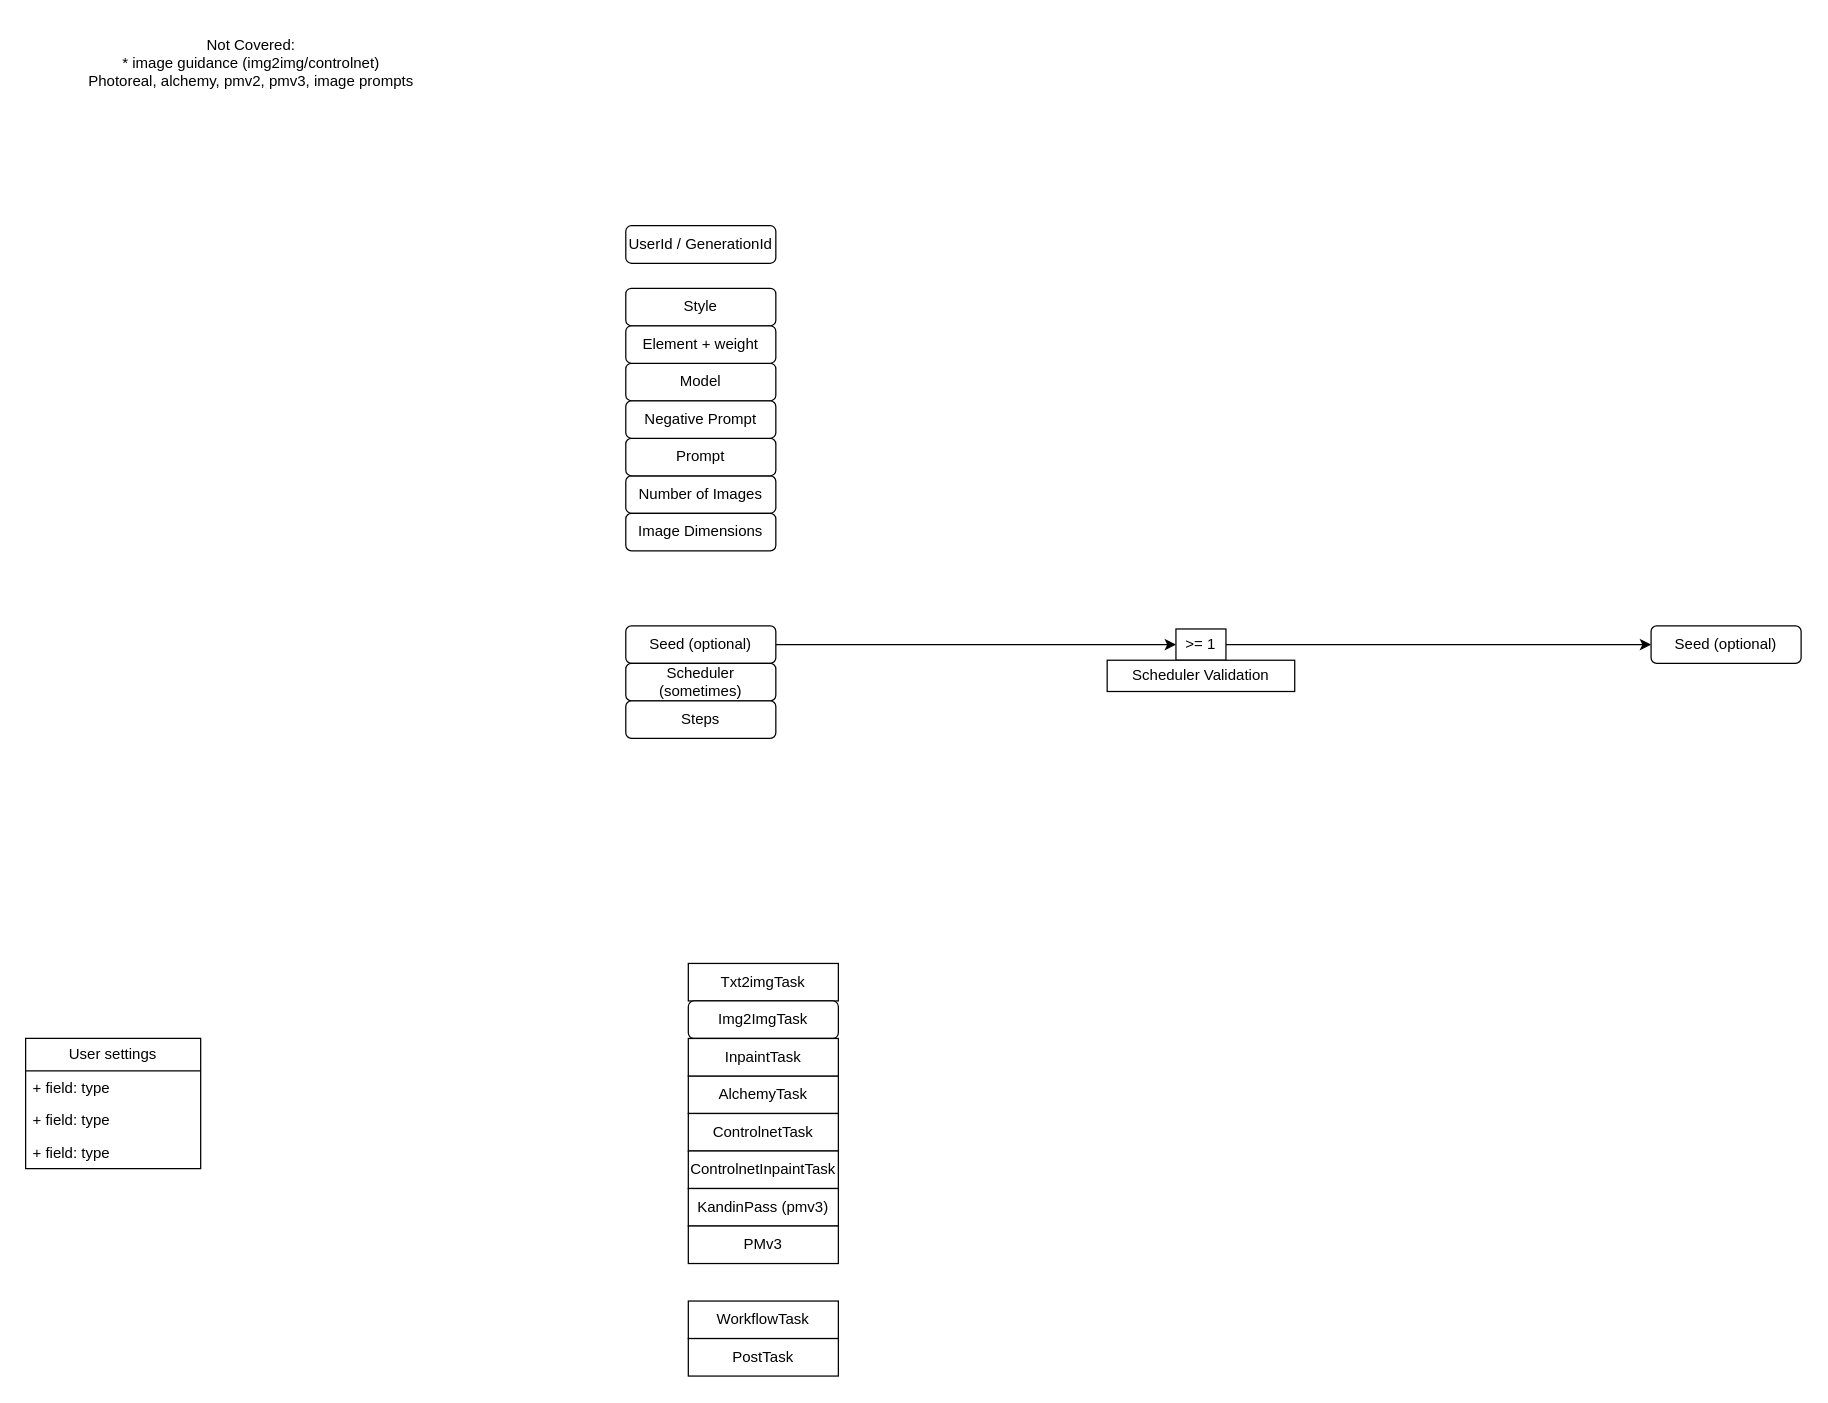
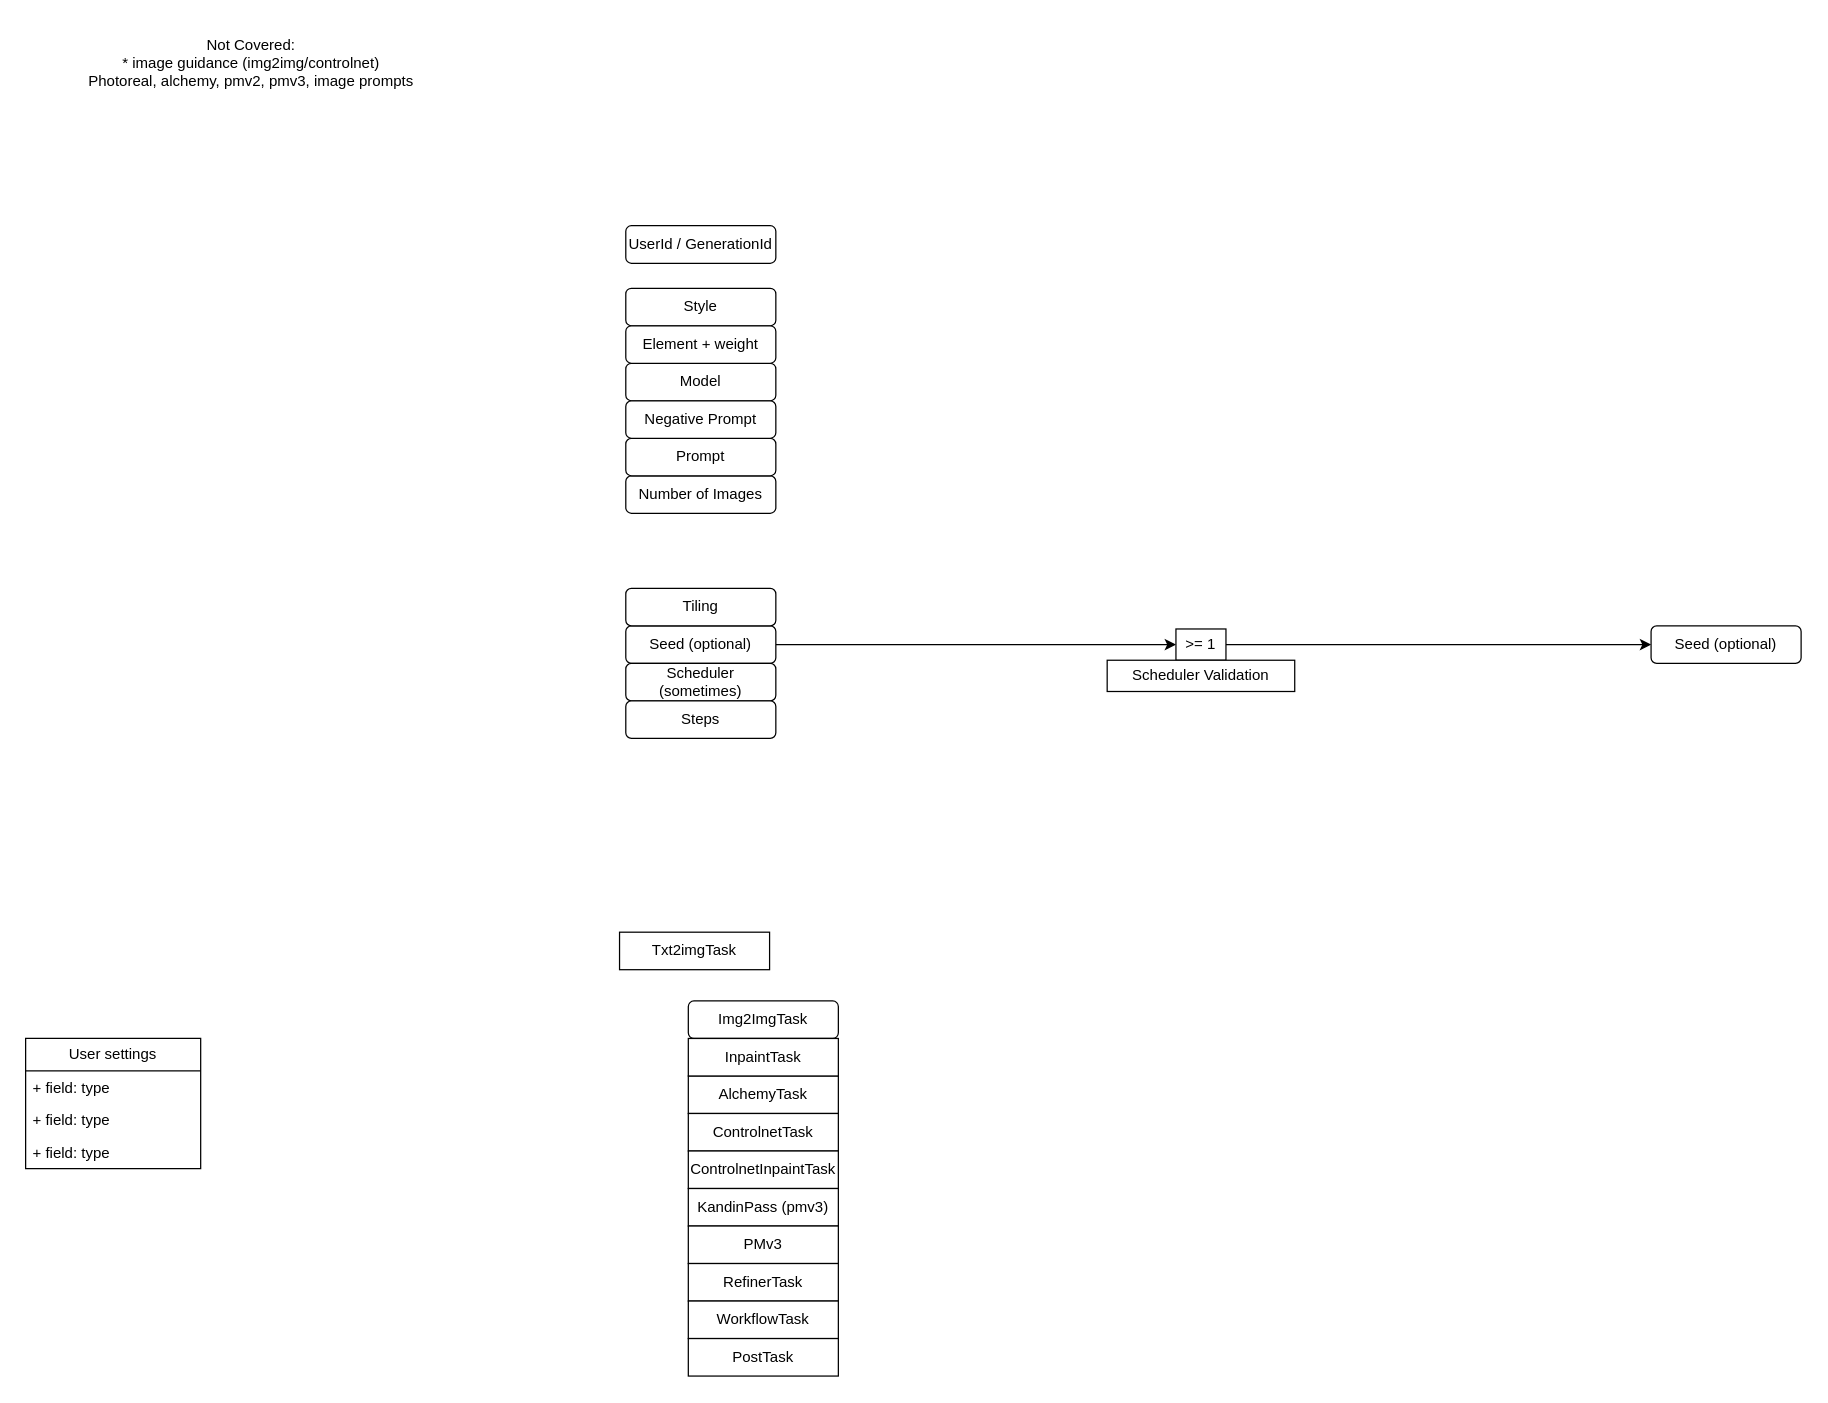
- <mxCell id="7" value="Image Dimensions" style="rounded=1;whiteSpace=wrap;html=1;" vertex="1" parent="1"><mxGeometry x="500" y="410" width="120" height="30" as="geometry" /></mxCell>
+ <mxCell id="29" value="Tiling" style="rounded=1;whiteSpace=wrap;html=1;" vertex="1" parent="1"><mxGeometry x="500" y="470" width="120" height="30" as="geometry" /></mxCell>
- <mxCell id="18" value="Txt2imgTask" style="rounded=0;whiteSpace=wrap;html=1;" vertex="1" parent="1"><mxGeometry x="550" y="770" width="120" height="30" as="geometry" /></mxCell>
+ <mxCell id="18" value="Txt2imgTask" style="rounded=0;whiteSpace=wrap;html=1;" vertex="1" parent="1"><mxGeometry x="495" y="745" width="120" height="30" as="geometry" /></mxCell>
+ <mxCell id="26" value="RefinerTask" style="rounded=0;whiteSpace=wrap;html=1;" vertex="1" parent="1"><mxGeometry x="550" y="1010" width="120" height="30" as="geometry" /></mxCell>
